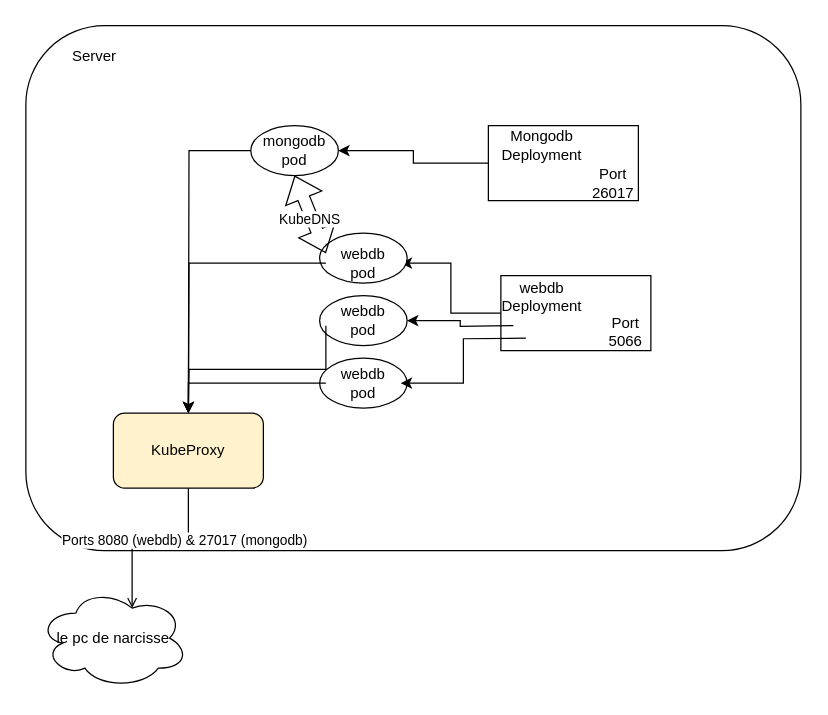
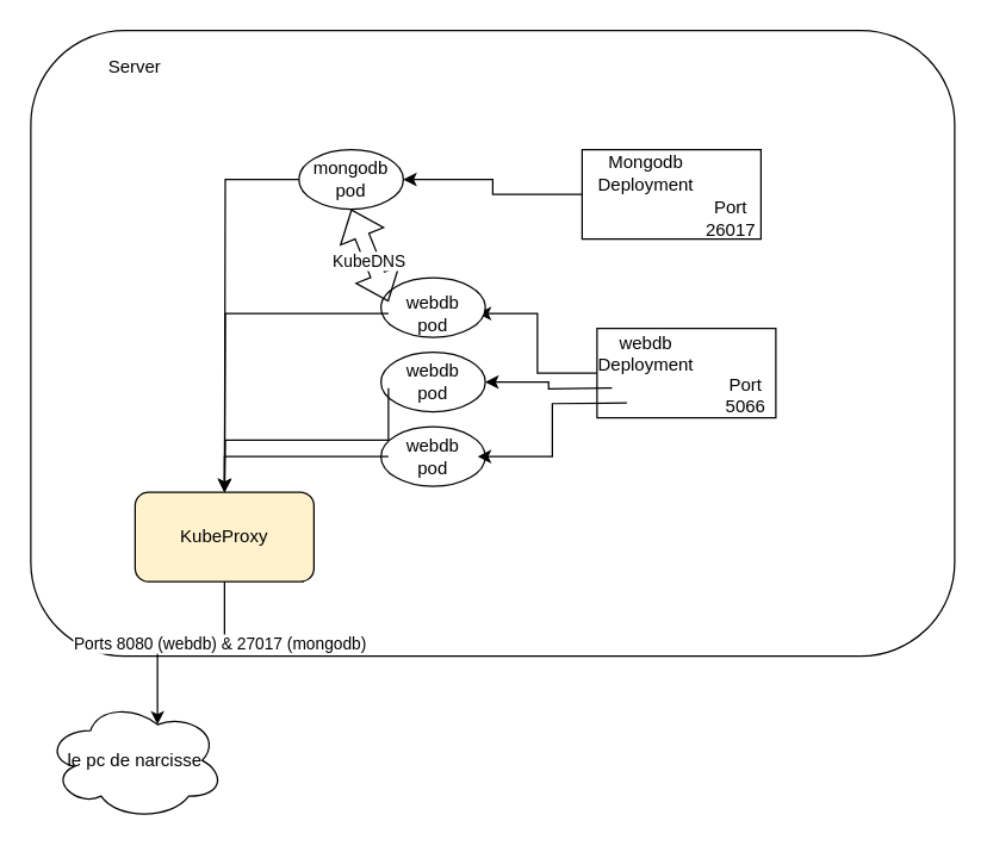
- <mxCell id="3" value="Server" style="text;html=1;align=center;verticalAlign=middle;whiteSpace=wrap;rounded=0;" vertex="1" parent="1"><mxGeometry x="45" y="30" width="60" height="30" as="geometry" /></mxCell>
+ <mxCell id="3" value="Server" style="text;html=1;align=center;verticalAlign=middle;whiteSpace=wrap;rounded=0;" vertex="1" parent="1"><mxGeometry x="60" y="30" width="60" height="30" as="geometry" /></mxCell>
- <mxCell id="29" style="edgeStyle=orthogonalEdgeStyle;rounded=0;orthogonalLoop=1;jettySize=auto;html=1;exitX=0.5;exitY=1;exitDx=0;exitDy=0;entryX=0.625;entryY=0.2;entryDx=0;entryDy=0;entryPerimeter=0;endArrow=open;" edge="1" parent="1" source="27" target="28"><mxGeometry relative="1" as="geometry" /></mxCell>
+ <mxCell id="29" style="edgeStyle=orthogonalEdgeStyle;rounded=0;orthogonalLoop=1;jettySize=auto;html=1;exitX=0.5;exitY=1;exitDx=0;exitDy=0;entryX=0.625;entryY=0.2;entryDx=0;entryDy=0;entryPerimeter=0;" edge="1" parent="1" source="27" target="28"><mxGeometry relative="1" as="geometry" /></mxCell>
